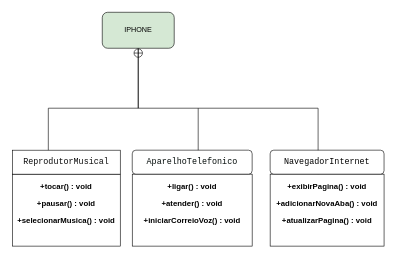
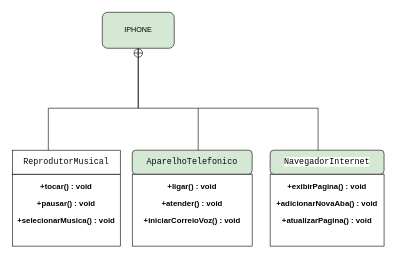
- <mxCell id="9" value="&lt;div style=&quot;font-family: Consolas, &amp;quot;Courier New&amp;quot;, monospace; font-weight: normal; font-size: 14px; line-height: 19px; white-space: pre;&quot;&gt;&lt;div style=&quot;&quot;&gt;&lt;div style=&quot;line-height: 19px;&quot;&gt;&lt;font style=&quot;&quot; color=&quot;#050d0b&quot;&gt;AparelhoTelefonico&lt;/font&gt;&lt;/div&gt;&lt;/div&gt;&lt;/div&gt;" style="rounded=1;whiteSpace=wrap;html=1;" vertex="1" parent="1"><mxGeometry x="220" y="250" width="200" height="40" as="geometry" /></mxCell>
+ <mxCell id="9" value="&lt;div style=&quot;font-family: Consolas, &amp;quot;Courier New&amp;quot;, monospace; font-weight: normal; font-size: 14px; line-height: 19px; white-space: pre;&quot;&gt;&lt;div style=&quot;&quot;&gt;&lt;div style=&quot;line-height: 19px;&quot;&gt;&lt;font style=&quot;&quot; color=&quot;#050d0b&quot;&gt;AparelhoTelefonico&lt;/font&gt;&lt;/div&gt;&lt;/div&gt;&lt;/div&gt;" style="rounded=1;whiteSpace=wrap;html=1;fillColor=#d5e8d4;" vertex="1" parent="1"><mxGeometry x="220" y="250" width="200" height="40" as="geometry" /></mxCell>
- <mxCell id="11" value="&lt;div style=&quot;font-family: Consolas, &amp;quot;Courier New&amp;quot;, monospace; font-weight: normal; font-size: 14px; line-height: 19px; white-space: pre;&quot;&gt;&lt;div style=&quot;&quot;&gt;&lt;div style=&quot;line-height: 19px;&quot;&gt;&lt;div style=&quot;line-height: 19px;&quot;&gt;&lt;span style=&quot;background-color: rgb(255, 255, 255);&quot;&gt;NavegadorInternet&lt;/span&gt;&lt;/div&gt;&lt;/div&gt;&lt;/div&gt;&lt;/div&gt;" style="rounded=1;whiteSpace=wrap;html=1;" vertex="1" parent="1"><mxGeometry x="450" y="250" width="190" height="40" as="geometry" /></mxCell>
+ <mxCell id="11" value="&lt;div style=&quot;font-family: Consolas, &amp;quot;Courier New&amp;quot;, monospace; font-weight: normal; font-size: 14px; line-height: 19px; white-space: pre;&quot;&gt;&lt;div style=&quot;&quot;&gt;&lt;div style=&quot;line-height: 19px;&quot;&gt;&lt;div style=&quot;line-height: 19px;&quot;&gt;&lt;span style=&quot;background-color: rgb(255, 255, 255);&quot;&gt;NavegadorInternet&lt;/span&gt;&lt;/div&gt;&lt;/div&gt;&lt;/div&gt;&lt;/div&gt;" style="rounded=1;whiteSpace=wrap;html=1;fillColor=#d5e8d4;" vertex="1" parent="1"><mxGeometry x="450" y="250" width="190" height="40" as="geometry" /></mxCell>
